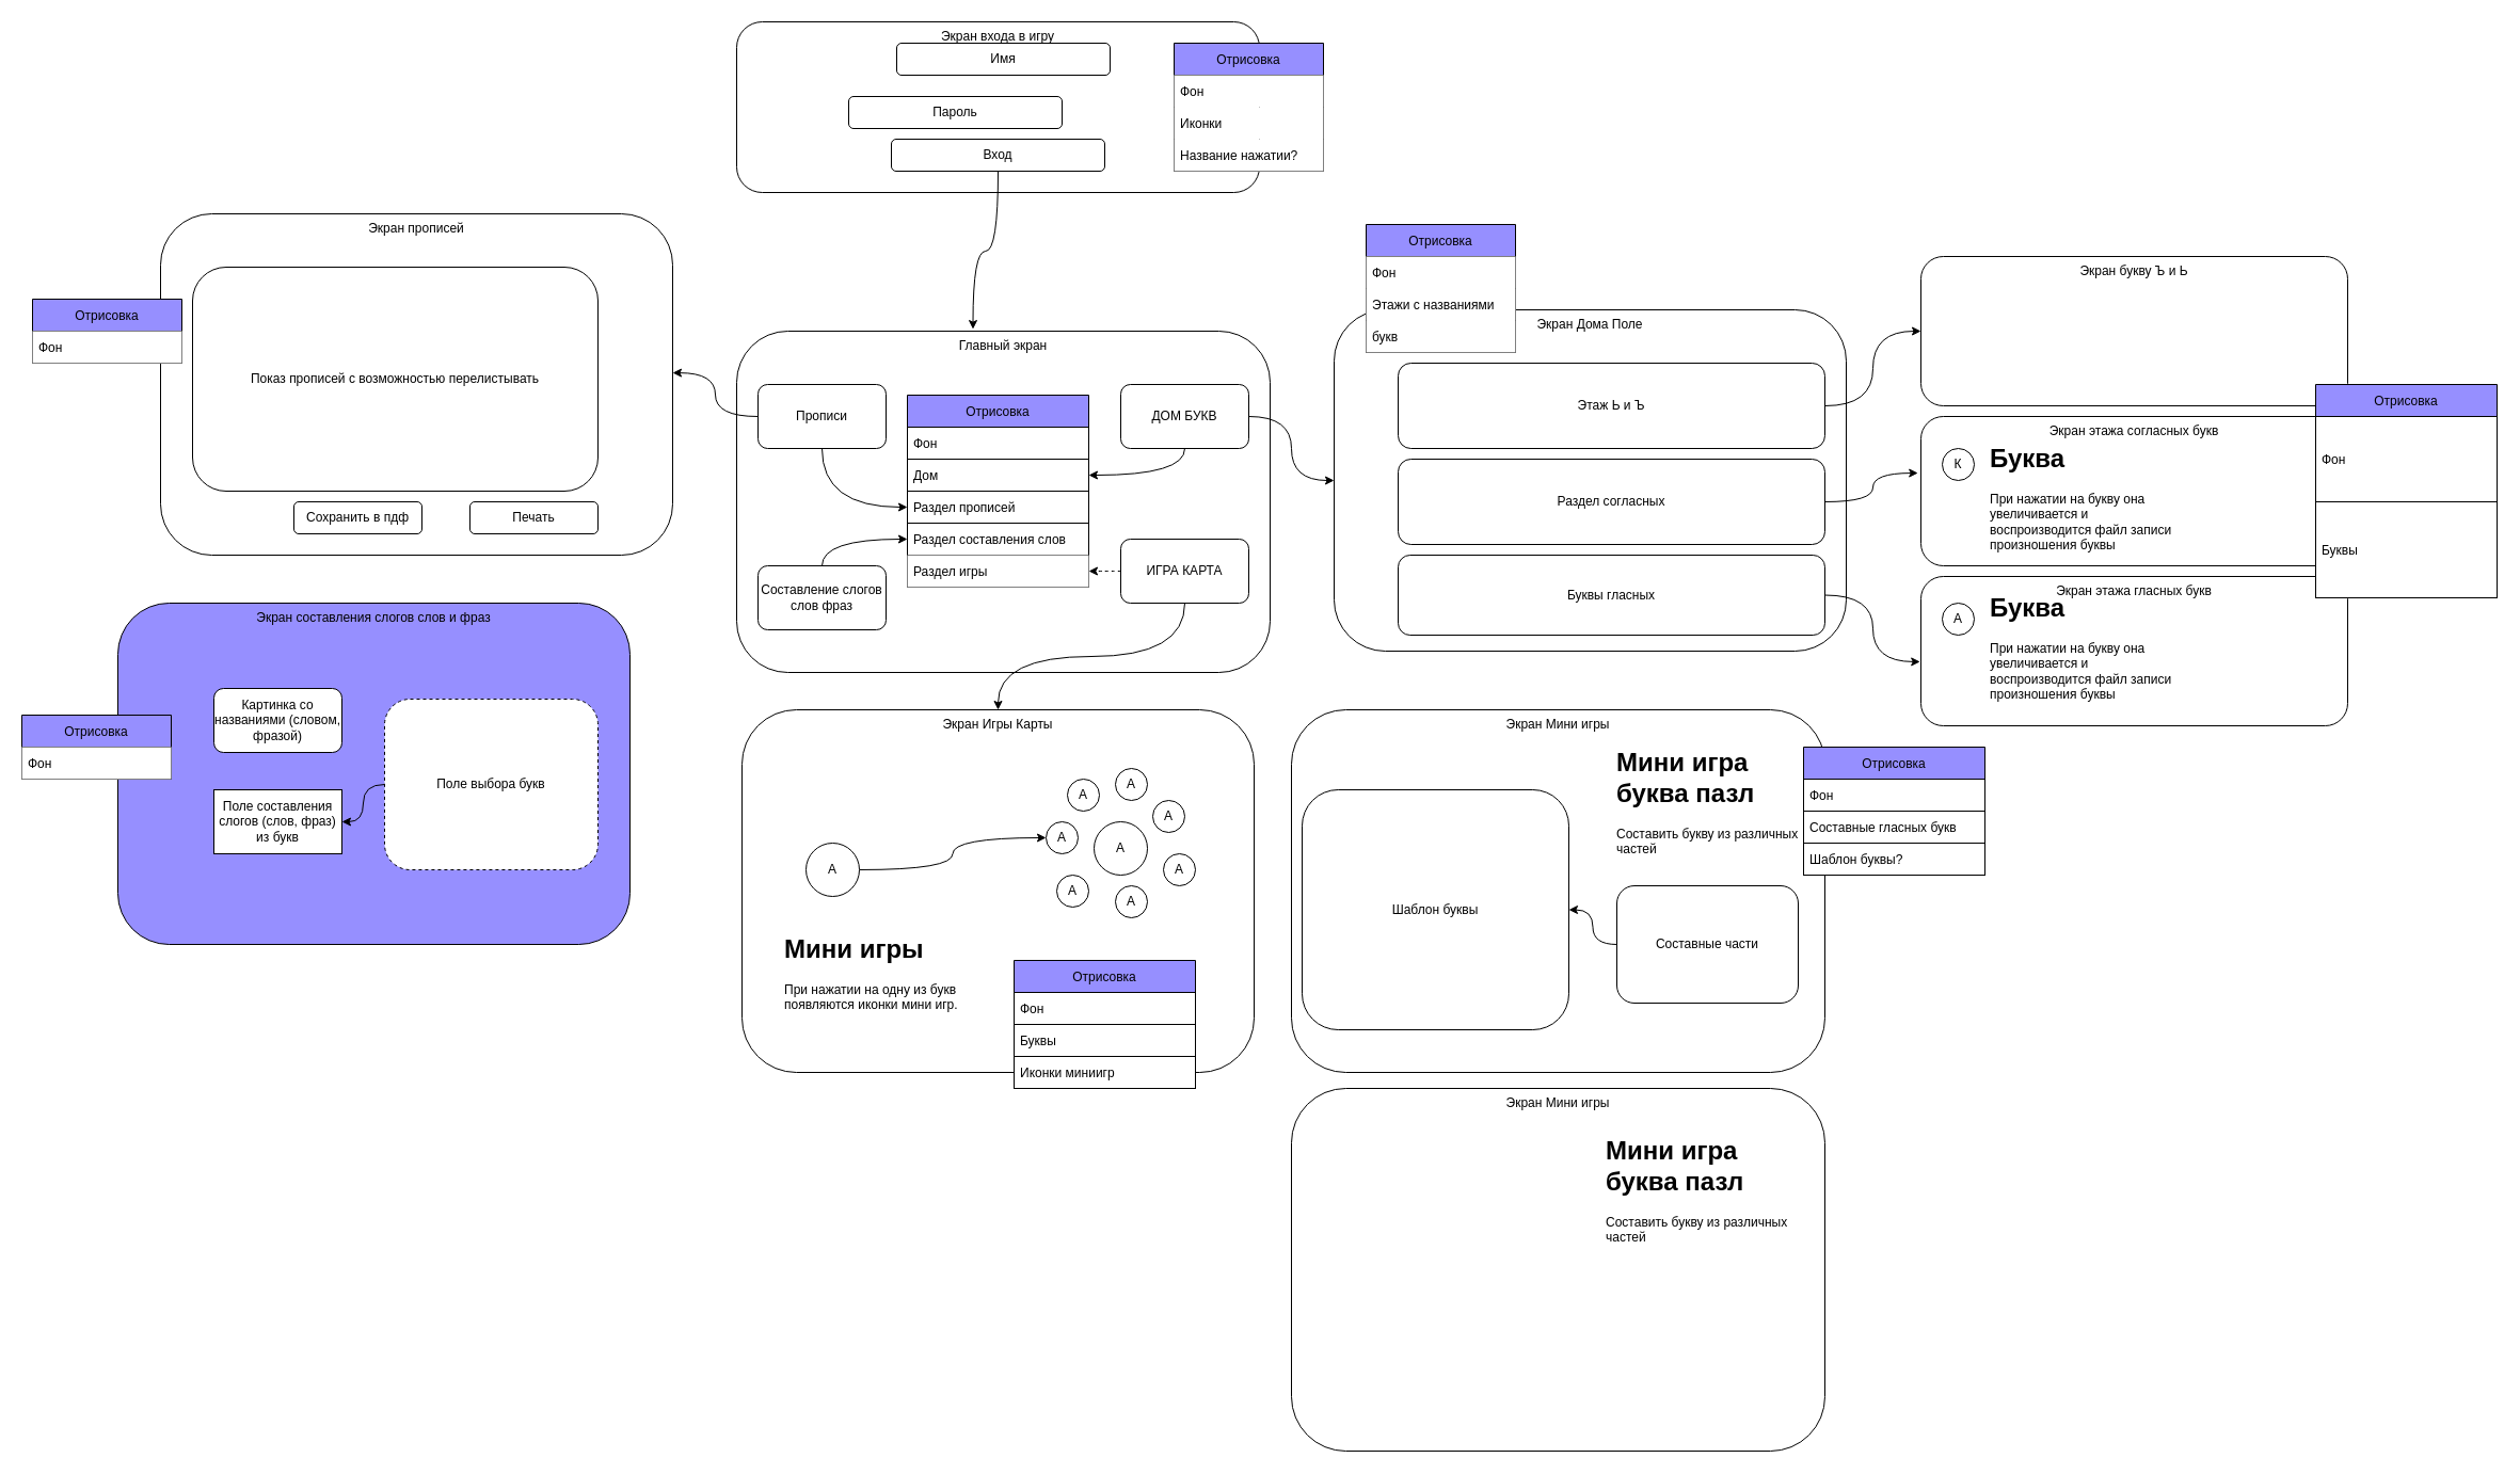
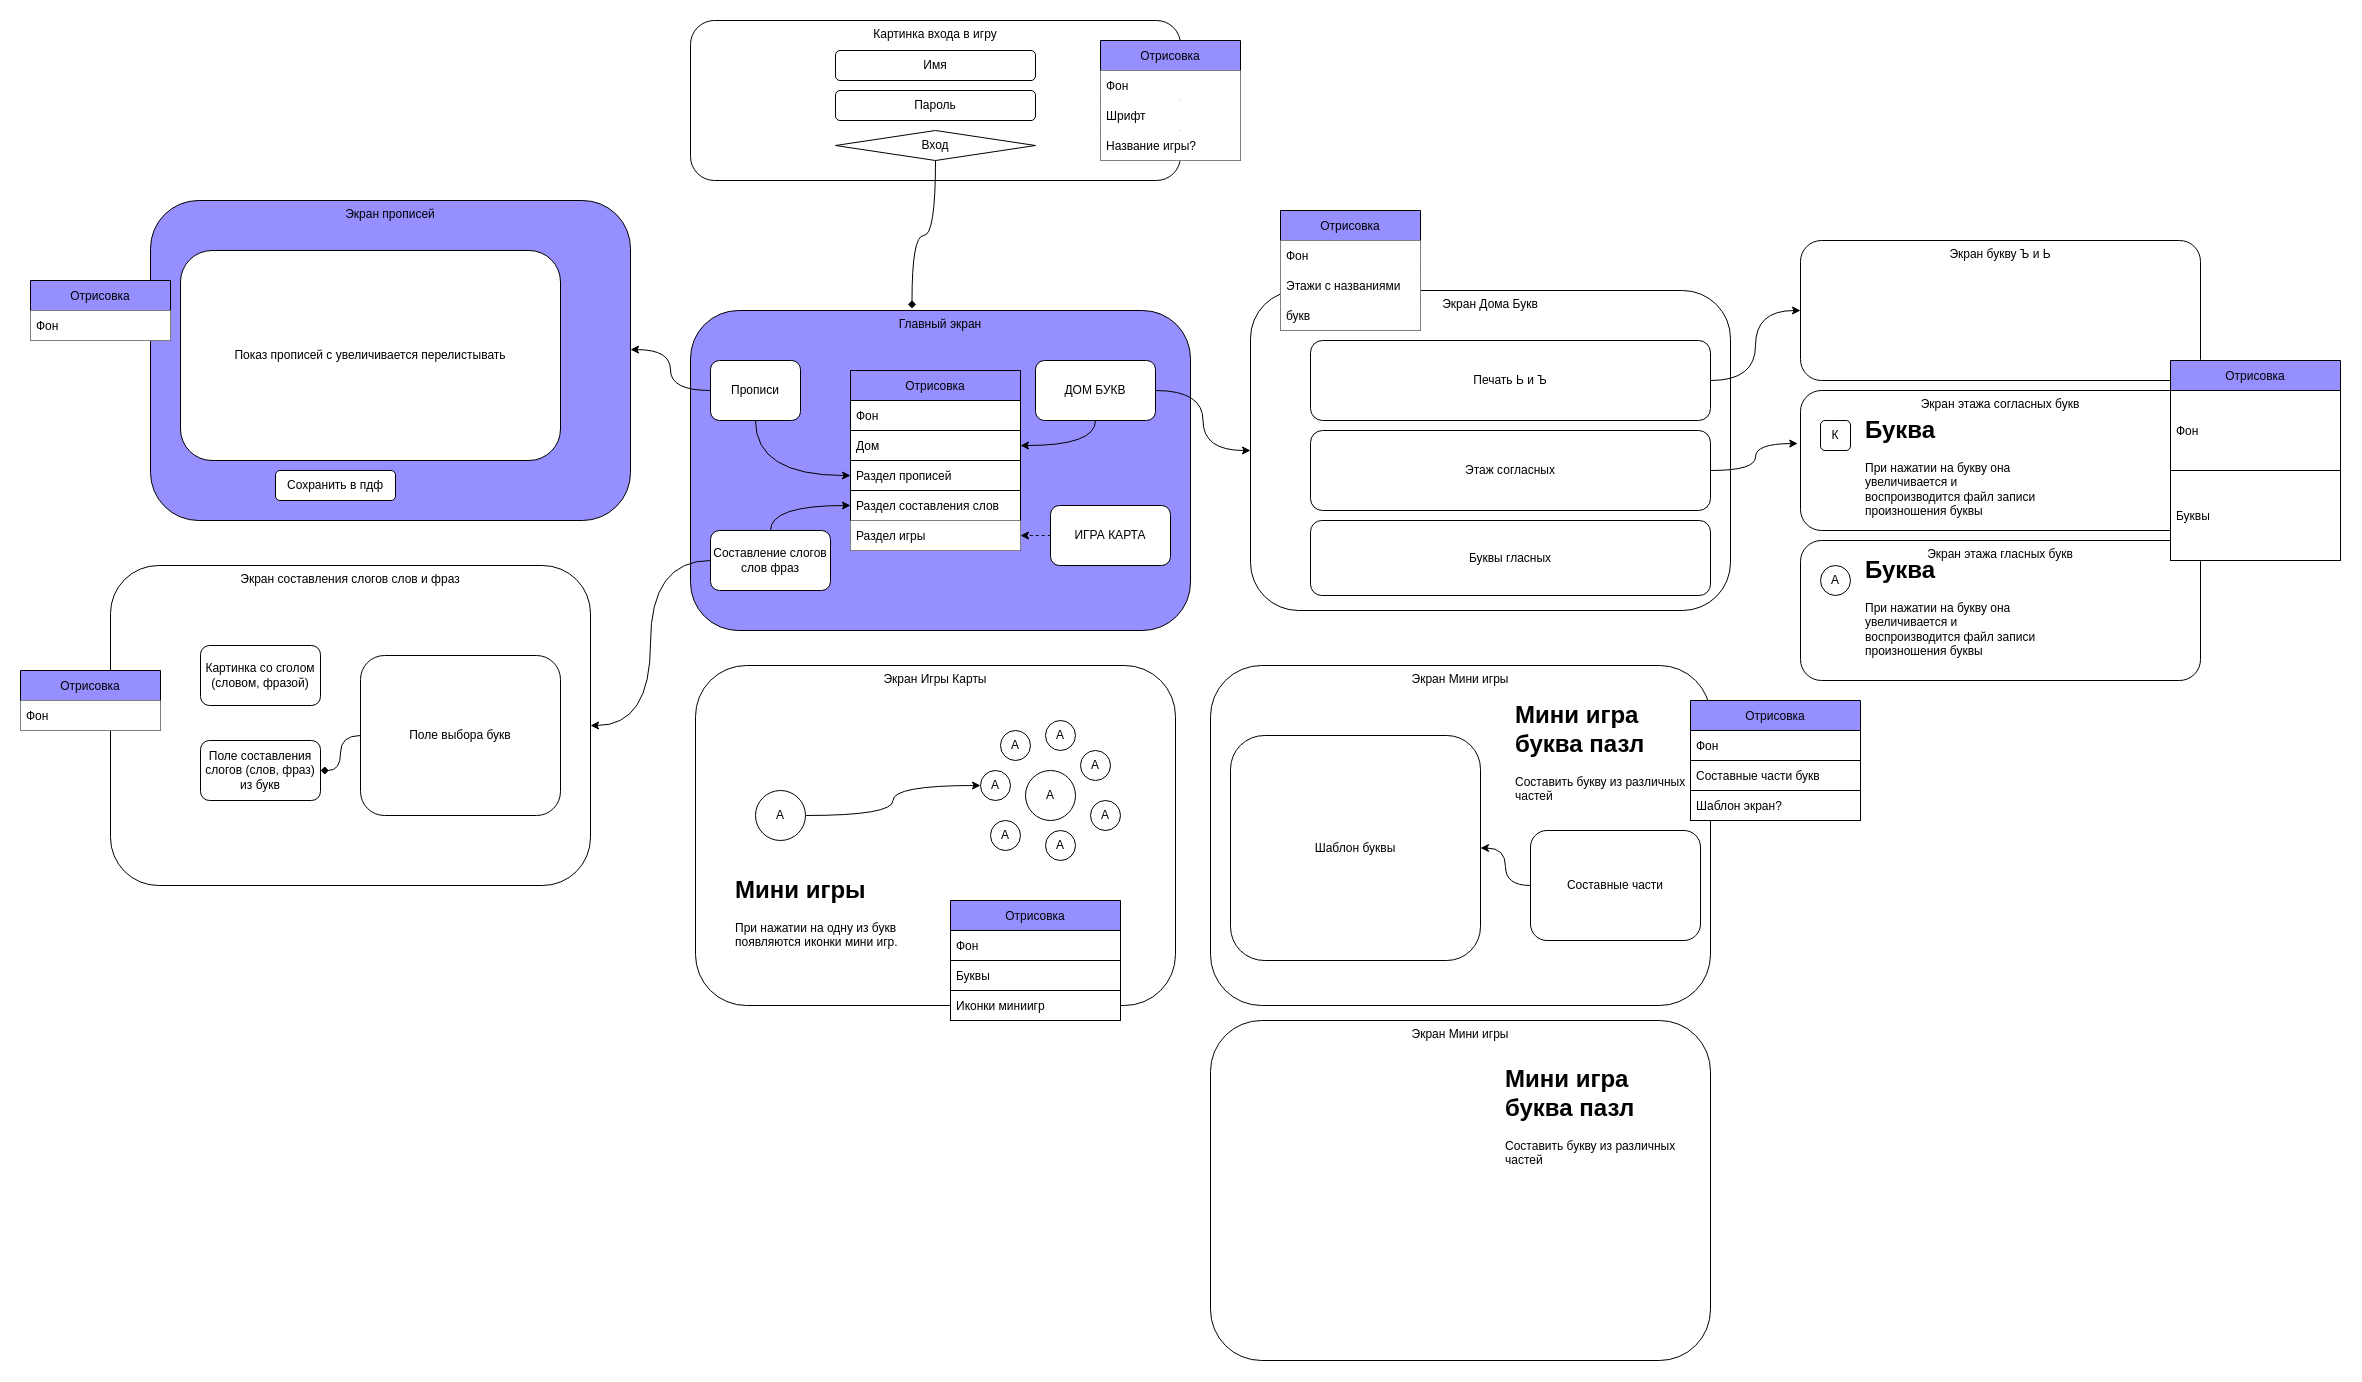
- <mxCell id="2" value="Экран входа в игру" style="rounded=1;whiteSpace=wrap;html=1;verticalAlign=top;" parent="1" vertex="1"><mxGeometry x="690" y="20" width="490" height="160" as="geometry" /></mxCell>
+ <mxCell id="2" value="Картинка входа в игру" style="rounded=1;whiteSpace=wrap;html=1;verticalAlign=top;" parent="1" vertex="1"><mxGeometry x="690" y="20" width="490" height="160" as="geometry" /></mxCell>
- <mxCell id="3" value="Имя" style="rounded=1;whiteSpace=wrap;html=1;comic=0;" parent="1" vertex="1"><mxGeometry x="840" y="40" width="200" height="30" as="geometry" /></mxCell>
+ <mxCell id="3" value="Имя" style="rounded=1;whiteSpace=wrap;html=1;comic=0;" parent="1" vertex="1"><mxGeometry x="835" y="50" width="200" height="30" as="geometry" /></mxCell>
- <mxCell id="26" value="Пароль" style="rounded=1;whiteSpace=wrap;html=1;comic=0;" vertex="1" parent="1"><mxGeometry x="795" y="90" width="200" height="30" as="geometry" /></mxCell>
+ <mxCell id="26" value="Пароль" style="rounded=1;whiteSpace=wrap;html=1;comic=0;" vertex="1" parent="1"><mxGeometry x="835" y="90" width="200" height="30" as="geometry" /></mxCell>
- <mxCell id="57" value="Иконки" style="text;strokeColor=none;fillColor=default;align=left;verticalAlign=middle;spacingLeft=4;spacingRight=4;overflow=hidden;points=[[0,0.5],[1,0.5]];portConstraint=eastwest;rotatable=0;comic=0;" vertex="1" parent="55"><mxGeometry y="60" width="140" height="30" as="geometry" /></mxCell>
+ <mxCell id="57" value="Шрифт" style="text;strokeColor=none;fillColor=default;align=left;verticalAlign=middle;spacingLeft=4;spacingRight=4;overflow=hidden;points=[[0,0.5],[1,0.5]];portConstraint=eastwest;rotatable=0;comic=0;" vertex="1" parent="55"><mxGeometry y="60" width="140" height="30" as="geometry" /></mxCell>
- <mxCell id="28" value="Вход" style="rounded=1;whiteSpace=wrap;html=1;comic=0;" vertex="1" parent="1"><mxGeometry x="835" y="130" width="200" height="30" as="geometry" /></mxCell>
+ <mxCell id="28" value="Вход" style="rhombus;whiteSpace=wrap;html=1;comic=0;" vertex="1" parent="1"><mxGeometry x="835" y="130" width="200" height="30" as="geometry" /></mxCell>
- <mxCell id="58" value="Название нажатии?" style="text;strokeColor=none;fillColor=default;align=left;verticalAlign=middle;spacingLeft=4;spacingRight=4;overflow=hidden;points=[[0,0.5],[1,0.5]];portConstraint=eastwest;rotatable=0;comic=0;" vertex="1" parent="55"><mxGeometry y="90" width="140" height="30" as="geometry" /></mxCell>
+ <mxCell id="58" value="Название игры?" style="text;strokeColor=none;fillColor=default;align=left;verticalAlign=middle;spacingLeft=4;spacingRight=4;overflow=hidden;points=[[0,0.5],[1,0.5]];portConstraint=eastwest;rotatable=0;comic=0;" vertex="1" parent="55"><mxGeometry y="90" width="140" height="30" as="geometry" /></mxCell>
- <mxCell id="51" value="Экран прописей" style="rounded=1;whiteSpace=wrap;html=1;verticalAlign=top;" vertex="1" parent="1"><mxGeometry x="150" y="200" width="480" height="320" as="geometry" /></mxCell>
+ <mxCell id="51" value="Экран прописей" style="rounded=1;whiteSpace=wrap;html=1;verticalAlign=top;fillColor=#968fff;" vertex="1" parent="1"><mxGeometry x="150" y="200" width="480" height="320" as="geometry" /></mxCell>
- <mxCell id="27" style="edgeStyle=orthogonalEdgeStyle;curved=1;rounded=0;orthogonalLoop=1;jettySize=auto;html=1;exitX=0.5;exitY=1;exitDx=0;exitDy=0;entryX=0.443;entryY=-0.006;entryDx=0;entryDy=0;entryPerimeter=0;" edge="1" parent="1" source="28" target="4"><mxGeometry relative="1" as="geometry" /></mxCell>
+ <mxCell id="27" style="edgeStyle=orthogonalEdgeStyle;curved=1;rounded=0;orthogonalLoop=1;jettySize=auto;html=1;exitX=0.5;exitY=1;exitDx=0;exitDy=0;entryX=0.443;entryY=-0.006;entryDx=0;entryDy=0;entryPerimeter=0;endArrow=diamond;" edge="1" parent="1" source="28" target="4"><mxGeometry relative="1" as="geometry" /></mxCell>
- <mxCell id="32" value="Экран Дома Поле" style="rounded=1;whiteSpace=wrap;html=1;verticalAlign=top;" vertex="1" parent="1"><mxGeometry x="1250" y="290" width="480" height="320" as="geometry" /></mxCell>
+ <mxCell id="32" value="Экран Дома Букв" style="rounded=1;whiteSpace=wrap;html=1;verticalAlign=top;" vertex="1" parent="1"><mxGeometry x="1250" y="290" width="480" height="320" as="geometry" /></mxCell>
- <mxCell id="4" value="Главный экран" style="rounded=1;whiteSpace=wrap;html=1;verticalAlign=top;" parent="1" vertex="1"><mxGeometry x="690" y="310" width="500" height="320" as="geometry" /></mxCell>
+ <mxCell id="4" value="Главный экран" style="rounded=1;whiteSpace=wrap;html=1;verticalAlign=top;fillColor=#968fff;" parent="1" vertex="1"><mxGeometry x="690" y="310" width="500" height="320" as="geometry" /></mxCell>
- <mxCell id="52" value="Показ прописей с возможностью перелистывать" style="rounded=1;whiteSpace=wrap;html=1;comic=0;" vertex="1" parent="1"><mxGeometry x="180" y="250" width="380" height="210" as="geometry" /></mxCell>
+ <mxCell id="52" value="Показ прописей с увеличивается перелистывать" style="rounded=1;whiteSpace=wrap;html=1;comic=0;" vertex="1" parent="1"><mxGeometry x="180" y="250" width="380" height="210" as="geometry" /></mxCell>
- <mxCell id="34" value="Этаж Ь и Ъ" style="rounded=1;whiteSpace=wrap;html=1;" parent="1" vertex="1"><mxGeometry x="1310" y="340" width="400" height="80" as="geometry" /></mxCell>
+ <mxCell id="34" value="Печать Ь и Ъ" style="rounded=1;whiteSpace=wrap;html=1;" parent="1" vertex="1"><mxGeometry x="1310" y="340" width="400" height="80" as="geometry" /></mxCell>
- <mxCell id="10" value="Прописи" style="rounded=1;whiteSpace=wrap;html=1;" parent="1" vertex="1"><mxGeometry x="710" y="360" width="120" height="60" as="geometry" /></mxCell>
+ <mxCell id="10" value="Прописи" style="rounded=1;whiteSpace=wrap;html=1;" parent="1" vertex="1"><mxGeometry x="710" y="360" width="90" height="60" as="geometry" /></mxCell>
- <mxCell id="13" value="ДОМ БУКВ" style="rounded=1;whiteSpace=wrap;html=1;" parent="1" vertex="1"><mxGeometry x="1050" y="360" width="120" height="60" as="geometry" /></mxCell>
+ <mxCell id="13" value="ДОМ БУКВ" style="rounded=1;whiteSpace=wrap;html=1;" parent="1" vertex="1"><mxGeometry x="1035" y="360" width="120" height="60" as="geometry" /></mxCell>
- <mxCell id="42" value="К" style="ellipse;whiteSpace=wrap;html=1;aspect=fixed;comic=0;" vertex="1" parent="1"><mxGeometry x="1820" y="420" width="30" height="30" as="geometry" /></mxCell>
+ <mxCell id="42" value="К" style="whiteSpace=wrap;html=1;aspect=fixed;comic=0;rounded=1;" vertex="1" parent="1"><mxGeometry x="1820" y="420" width="30" height="30" as="geometry" /></mxCell>
- <mxCell id="36" value="Раздел согласных" style="rounded=1;whiteSpace=wrap;html=1;" parent="1" vertex="1"><mxGeometry x="1310" y="430" width="400" height="80" as="geometry" /></mxCell>
+ <mxCell id="36" value="Этаж согласных" style="rounded=1;whiteSpace=wrap;html=1;" parent="1" vertex="1"><mxGeometry x="1310" y="430" width="400" height="80" as="geometry" /></mxCell>
- <mxCell id="54" value="Печать" style="rounded=1;whiteSpace=wrap;html=1;comic=0;" vertex="1" parent="1"><mxGeometry x="440" y="470" width="120" height="30" as="geometry" /></mxCell>
- <mxCell id="37" style="edgeStyle=orthogonalEdgeStyle;curved=1;rounded=0;orthogonalLoop=1;jettySize=auto;html=1;exitX=1;exitY=0.5;exitDx=0;exitDy=0;entryX=-0.002;entryY=0.571;entryDx=0;entryDy=0;entryPerimeter=0;" edge="1" parent="1" source="38" target="41"><mxGeometry relative="1" as="geometry" /></mxCell>
- <mxCell id="14" style="edgeStyle=orthogonalEdgeStyle;curved=1;rounded=0;orthogonalLoop=1;jettySize=auto;html=1;exitX=0.5;exitY=1;exitDx=0;exitDy=0;" edge="1" parent="1" source="16" target="17"><mxGeometry relative="1" as="geometry" /></mxCell>
+ <mxCell id="5" style="edgeStyle=orthogonalEdgeStyle;curved=1;rounded=0;orthogonalLoop=1;jettySize=auto;html=1;exitX=0;exitY=0.5;exitDx=0;exitDy=0;entryX=1;entryY=0.5;entryDx=0;entryDy=0;" edge="1" parent="1" source="7" target="46"><mxGeometry relative="1" as="geometry" /></mxCell>
- <mxCell id="47" value="Картинка со названиями (словом, фразой)" style="rounded=1;whiteSpace=wrap;html=1;comic=0;" vertex="1" parent="1"><mxGeometry x="200" y="645" width="120" height="60" as="geometry" /></mxCell>
+ <mxCell id="47" value="Картинка со сголом (словом, фразой)" style="rounded=1;whiteSpace=wrap;html=1;comic=0;" vertex="1" parent="1"><mxGeometry x="200" y="645" width="120" height="60" as="geometry" /></mxCell>
- <mxCell id="46" value="Экран составления слогов слов и фраз" style="rounded=1;whiteSpace=wrap;html=1;verticalAlign=top;fillColor=#968fff;" vertex="1" parent="1"><mxGeometry x="110" y="565" width="480" height="320" as="geometry" /></mxCell>
+ <mxCell id="46" value="Экран составления слогов слов и фраз" style="rounded=1;whiteSpace=wrap;html=1;verticalAlign=top;" vertex="1" parent="1"><mxGeometry x="110" y="565" width="480" height="320" as="geometry" /></mxCell>
- <mxCell id="49" value="Поле выбора букв" style="rounded=1;whiteSpace=wrap;html=1;comic=0;dashed=1;" vertex="1" parent="1"><mxGeometry x="360" y="655" width="200" height="160" as="geometry" /></mxCell>
+ <mxCell id="49" value="Поле выбора букв" style="rounded=1;whiteSpace=wrap;html=1;comic=0;" vertex="1" parent="1"><mxGeometry x="360" y="655" width="200" height="160" as="geometry" /></mxCell>
- <mxCell id="48" style="edgeStyle=orthogonalEdgeStyle;rounded=0;orthogonalLoop=1;jettySize=auto;html=1;exitX=0;exitY=0.5;exitDx=0;exitDy=0;entryX=1;entryY=0.5;entryDx=0;entryDy=0;curved=1;" edge="1" parent="1" source="49" target="50"><mxGeometry relative="1" as="geometry" /></mxCell>
+ <mxCell id="48" style="edgeStyle=orthogonalEdgeStyle;rounded=0;orthogonalLoop=1;jettySize=auto;html=1;exitX=0;exitY=0.5;exitDx=0;exitDy=0;entryX=1;entryY=0.5;entryDx=0;entryDy=0;curved=1;endArrow=diamond;" edge="1" parent="1" source="49" target="50"><mxGeometry relative="1" as="geometry" /></mxCell>
- <mxCell id="50" value="Поле составления слогов (слов, фраз) из букв" style="whiteSpace=wrap;html=1;comic=0;rounded=0;" vertex="1" parent="1"><mxGeometry x="200" y="740" width="120" height="60" as="geometry" /></mxCell>
+ <mxCell id="50" value="Поле составления слогов (слов, фраз) из букв" style="rounded=1;whiteSpace=wrap;html=1;comic=0;" vertex="1" parent="1"><mxGeometry x="200" y="740" width="120" height="60" as="geometry" /></mxCell>
- <mxCell id="87" value="Составные гласных букв" style="text;align=left;verticalAlign=middle;spacingLeft=4;spacingRight=4;overflow=hidden;points=[[0,0.5],[1,0.5]];portConstraint=eastwest;rotatable=0;comic=0;fillColor=default;strokeColor=default;" vertex="1" parent="85"><mxGeometry y="60" width="170" height="30" as="geometry" /></mxCell>
+ <mxCell id="87" value="Составные части букв" style="text;align=left;verticalAlign=middle;spacingLeft=4;spacingRight=4;overflow=hidden;points=[[0,0.5],[1,0.5]];portConstraint=eastwest;rotatable=0;comic=0;fillColor=default;strokeColor=default;" vertex="1" parent="85"><mxGeometry y="60" width="170" height="30" as="geometry" /></mxCell>
- <mxCell id="88" value="Шаблон буквы?" style="text;strokeColor=default;fillColor=default;align=left;verticalAlign=middle;spacingLeft=4;spacingRight=4;overflow=hidden;points=[[0,0.5],[1,0.5]];portConstraint=eastwest;rotatable=0;comic=0;" vertex="1" parent="85"><mxGeometry y="90" width="170" height="30" as="geometry" /></mxCell>
+ <mxCell id="88" value="Шаблон экран?" style="text;strokeColor=default;fillColor=default;align=left;verticalAlign=middle;spacingLeft=4;spacingRight=4;overflow=hidden;points=[[0,0.5],[1,0.5]];portConstraint=eastwest;rotatable=0;comic=0;" vertex="1" parent="85"><mxGeometry y="90" width="170" height="30" as="geometry" /></mxCell>
- <mxCell id="61" value="Шаблон буквы" style="rounded=1;whiteSpace=wrap;html=1;comic=0;" vertex="1" parent="1"><mxGeometry x="1220" y="740" width="250" height="225" as="geometry" /></mxCell>
+ <mxCell id="61" value="Шаблон буквы" style="rounded=1;whiteSpace=wrap;html=1;comic=0;" vertex="1" parent="1"><mxGeometry x="1230" y="735" width="250" height="225" as="geometry" /></mxCell>
- <mxCell id="63" value="Составные части" style="rounded=1;whiteSpace=wrap;html=1;comic=0;" vertex="1" parent="1"><mxGeometry x="1515" y="830" width="170" height="110" as="geometry" /></mxCell>
+ <mxCell id="63" value="Составные части" style="rounded=1;whiteSpace=wrap;html=1;comic=0;" vertex="1" parent="1"><mxGeometry x="1530" y="830" width="170" height="110" as="geometry" /></mxCell>
